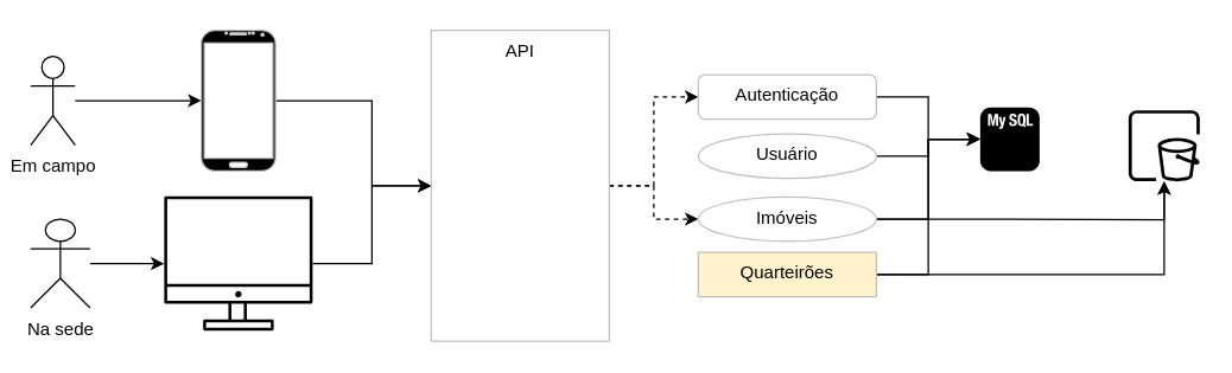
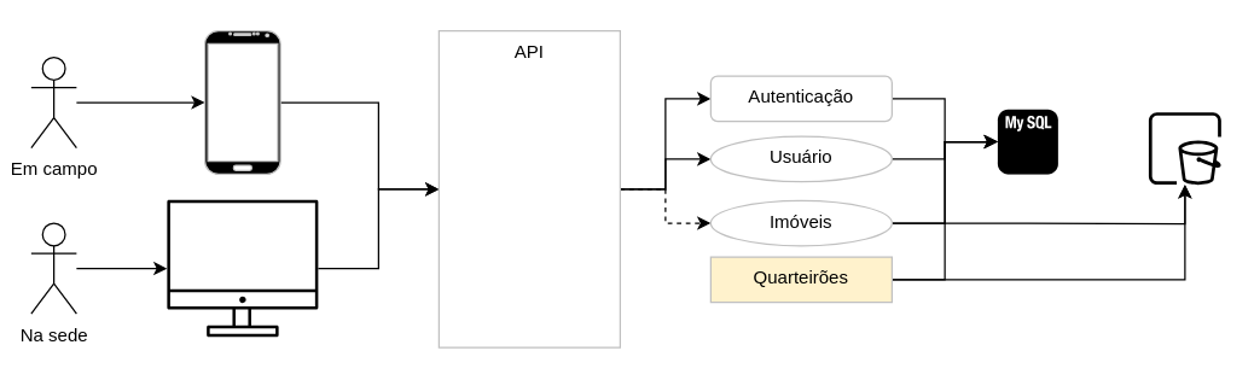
- <mxCell id="10" value="" style="edgeStyle=orthogonalEdgeStyle;rounded=0;orthogonalLoop=1;jettySize=auto;html=1;entryX=0;entryY=0.5;entryDx=0;entryDy=0;dashed=1;" parent="1" source="13" target="15" edge="1"><mxGeometry relative="1" as="geometry" /></mxCell>
+ <mxCell id="10" value="" style="edgeStyle=orthogonalEdgeStyle;rounded=0;orthogonalLoop=1;jettySize=auto;html=1;entryX=0;entryY=0.5;entryDx=0;entryDy=0;" parent="1" source="13" target="15" edge="1"><mxGeometry relative="1" as="geometry" /></mxCell>
+ <mxCell id="11" style="edgeStyle=orthogonalEdgeStyle;rounded=0;orthogonalLoop=1;jettySize=auto;html=1;entryX=0;entryY=0.5;entryDx=0;entryDy=0;" edge="1" parent="1" source="13" target="17"><mxGeometry relative="1" as="geometry"><mxPoint x="470" y="27.5" as="targetPoint" /></mxGeometry></mxCell>
- <mxCell id="7" value="Na sede&lt;br&gt;" style="shape=umlActor;verticalLabelPosition=bottom;verticalAlign=top;html=1;outlineConnect=0;" parent="1" vertex="1"><mxGeometry x="20" y="147.5" width="40" height="60" as="geometry" /></mxCell>
+ <mxCell id="7" value="Na sede&lt;br&gt;" style="shape=umlActor;verticalLabelPosition=bottom;verticalAlign=top;html=1;outlineConnect=0;" parent="1" vertex="1"><mxGeometry x="20" y="147.5" width="30" height="60" as="geometry" /></mxCell>
